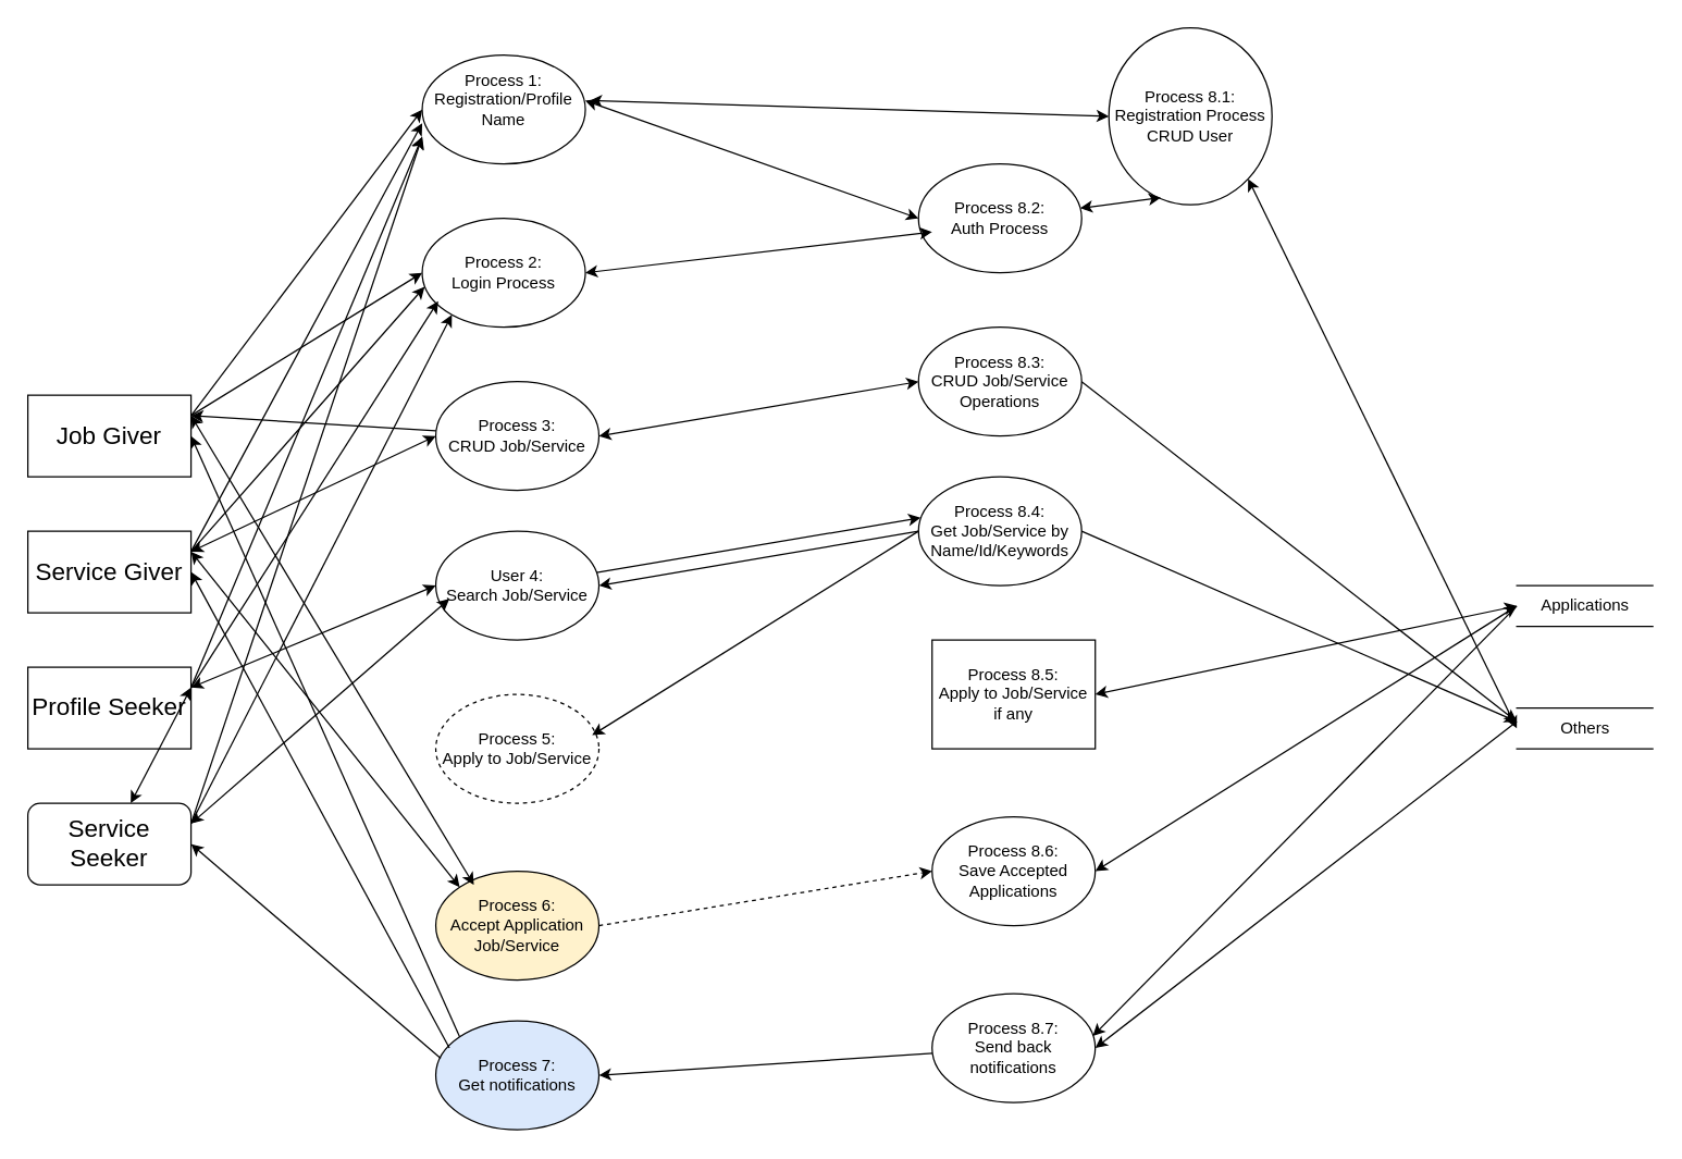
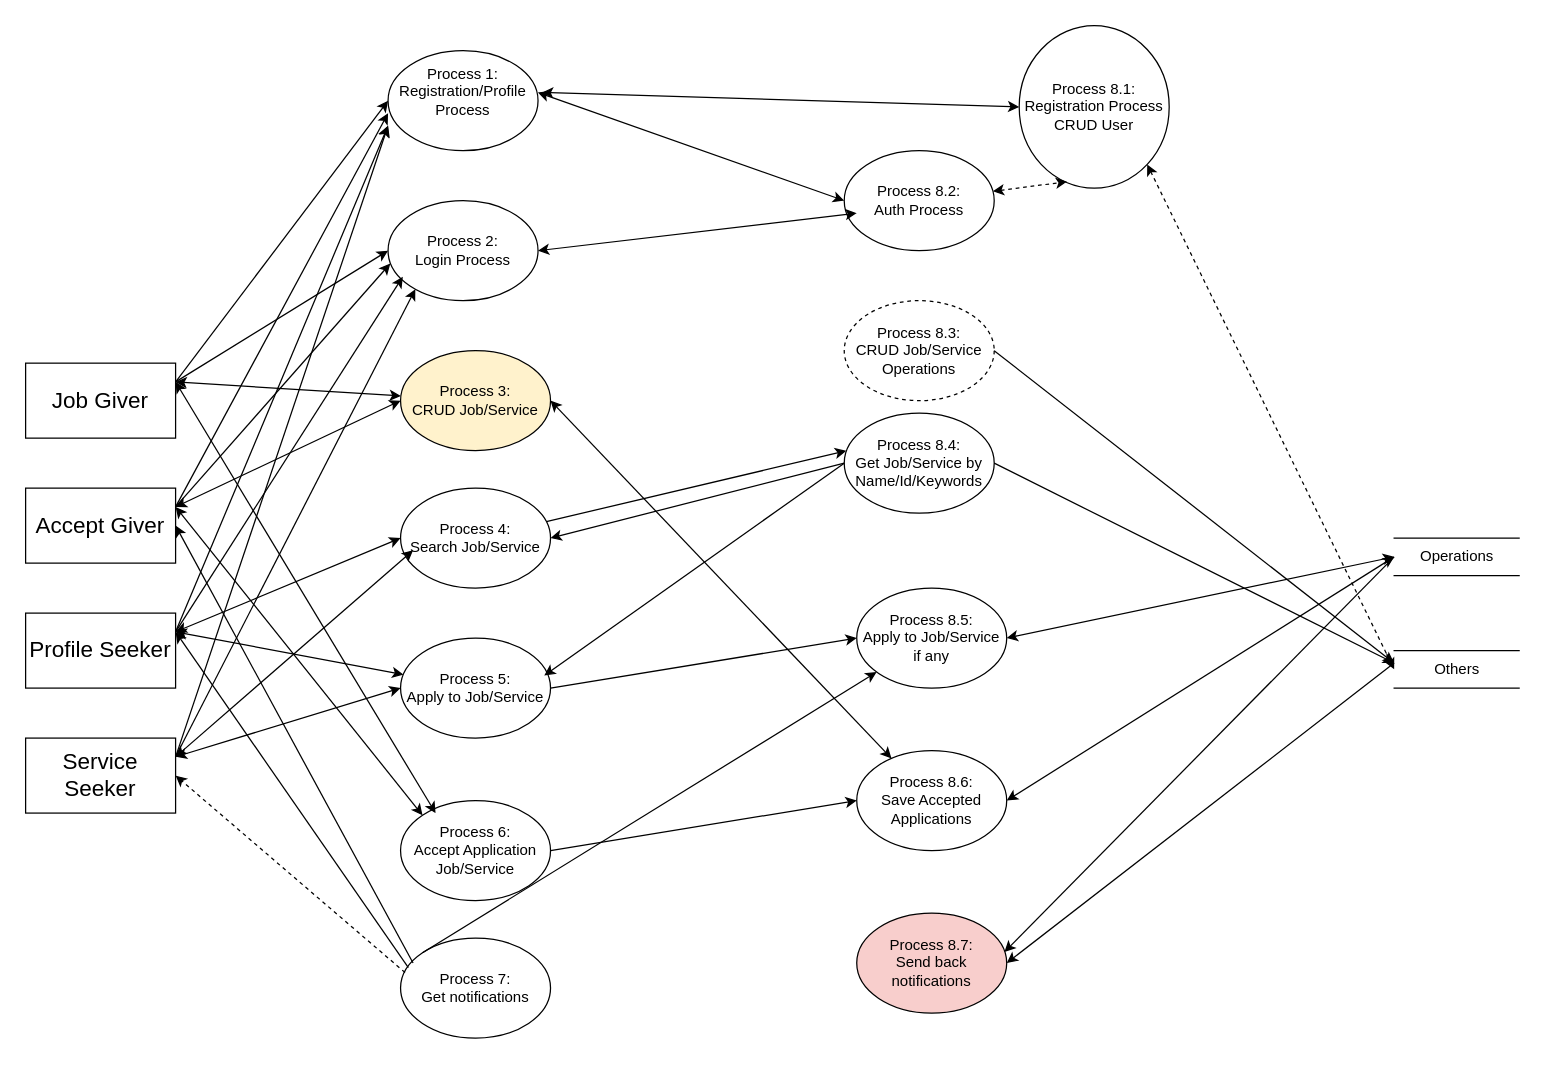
- <mxCell id="6" value="&lt;font style=&quot;font-size: 12px&quot;&gt;Process 1:&lt;br&gt;Registration/Profile Name&lt;br&gt;&lt;/font&gt;&lt;br&gt;" style="ellipse;whiteSpace=wrap;html=1;" vertex="1" parent="1"><mxGeometry x="310" y="40" width="120" height="80" as="geometry" /></mxCell>
+ <mxCell id="6" value="&lt;font style=&quot;font-size: 12px&quot;&gt;Process 1:&lt;br&gt;Registration/Profile Process&lt;br&gt;&lt;/font&gt;&lt;br&gt;" style="ellipse;whiteSpace=wrap;html=1;" vertex="1" parent="1"><mxGeometry x="310" y="40" width="120" height="80" as="geometry" /></mxCell>
- <mxCell id="52" value="" style="endArrow=classic;startArrow=classic;html=1;entryX=0.319;entryY=0.96;entryDx=0;entryDy=0;entryPerimeter=0;" edge="1" parent="1" source="36" target="35"><mxGeometry width="50" height="50" relative="1" as="geometry"><mxPoint x="55" y="900" as="sourcePoint" /><mxPoint x="105" y="850" as="targetPoint" /></mxGeometry></mxCell>
+ <mxCell id="52" value="" style="endArrow=classic;startArrow=classic;html=1;entryX=0.319;entryY=0.96;entryDx=0;entryDy=0;entryPerimeter=0;dashed=1;" edge="1" parent="1" source="36" target="35"><mxGeometry width="50" height="50" relative="1" as="geometry"><mxPoint x="55" y="900" as="sourcePoint" /><mxPoint x="105" y="850" as="targetPoint" /></mxGeometry></mxCell>
- <mxCell id="37" value="Process 8.3:&lt;br&gt;CRUD Job/Service&lt;br&gt;Operations&lt;br&gt;" style="ellipse;whiteSpace=wrap;html=1;" vertex="1" parent="1"><mxGeometry x="675" y="240" width="120" height="80" as="geometry" /></mxCell>
+ <mxCell id="37" value="Process 8.3:&lt;br&gt;CRUD Job/Service&lt;br&gt;Operations&lt;br&gt;" style="ellipse;whiteSpace=wrap;html=1;dashed=1;" vertex="1" parent="1"><mxGeometry x="675" y="240" width="120" height="80" as="geometry" /></mxCell>
- <mxCell id="49" value="" style="endArrow=classic;startArrow=classic;html=1;exitX=1;exitY=0.5;exitDx=0;exitDy=0;entryX=0;entryY=0.5;entryDx=0;entryDy=0;" edge="1" parent="1" source="12" target="37"><mxGeometry width="50" height="50" relative="1" as="geometry"><mxPoint x="55" y="900" as="sourcePoint" /><mxPoint x="685" y="300" as="targetPoint" /></mxGeometry></mxCell>
+ <mxCell id="49" value="" style="endArrow=classic;startArrow=classic;html=1;exitX=1;exitY=0.5;exitDx=0;exitDy=0;" edge="1" parent="1" source="12" target="40"><mxGeometry width="50" height="50" relative="1" as="geometry"><mxPoint x="55" y="900" as="sourcePoint" /><mxPoint x="685" y="300" as="targetPoint" /></mxGeometry></mxCell>
- <mxCell id="23" value="" style="endArrow=none;startArrow=classic;html=1;exitX=1;exitY=0.25;exitDx=0;exitDy=0;" edge="1" parent="1" source="2" target="12"><mxGeometry width="50" height="50" relative="1" as="geometry"><mxPoint x="150" y="400" as="sourcePoint" /><mxPoint x="320" y="330" as="targetPoint" /></mxGeometry></mxCell>
+ <mxCell id="23" value="" style="endArrow=classic;startArrow=classic;html=1;exitX=1;exitY=0.25;exitDx=0;exitDy=0;" edge="1" parent="1" source="2" target="12"><mxGeometry width="50" height="50" relative="1" as="geometry"><mxPoint x="150" y="400" as="sourcePoint" /><mxPoint x="320" y="330" as="targetPoint" /></mxGeometry></mxCell>
- <mxCell id="12" value="Process 3:&lt;br&gt;CRUD Job/Service&lt;br&gt;" style="ellipse;whiteSpace=wrap;html=1;" vertex="1" parent="1"><mxGeometry x="320" y="280" width="120" height="80" as="geometry" /></mxCell>
+ <mxCell id="12" value="Process 3:&lt;br&gt;CRUD Job/Service&lt;br&gt;" style="ellipse;whiteSpace=wrap;html=1;fillColor=#fff2cc;" vertex="1" parent="1"><mxGeometry x="320" y="280" width="120" height="80" as="geometry" /></mxCell>
- <mxCell id="53" value="" style="endArrow=classic;startArrow=classic;html=1;entryX=0;entryY=0.5;entryDx=0;entryDy=0;exitX=1;exitY=1;exitDx=0;exitDy=0;" edge="1" parent="1" source="35" target="34"><mxGeometry width="50" height="50" relative="1" as="geometry"><mxPoint x="475" y="900" as="sourcePoint" /><mxPoint x="525" y="850" as="targetPoint" /></mxGeometry></mxCell>
+ <mxCell id="53" value="" style="endArrow=classic;startArrow=classic;html=1;entryX=0;entryY=0.5;entryDx=0;entryDy=0;exitX=1;exitY=1;exitDx=0;exitDy=0;dashed=1;" edge="1" parent="1" source="35" target="34"><mxGeometry width="50" height="50" relative="1" as="geometry"><mxPoint x="475" y="900" as="sourcePoint" /><mxPoint x="525" y="850" as="targetPoint" /></mxGeometry></mxCell>
- <mxCell id="38" value="Process 8.4:&lt;br&gt;Get Job/Service by Name/Id/Keywords&lt;br&gt;" style="ellipse;whiteSpace=wrap;html=1;" vertex="1" parent="1"><mxGeometry x="675" y="350" width="120" height="80" as="geometry" /></mxCell>
+ <mxCell id="38" value="Process 8.4:&lt;br&gt;Get Job/Service by Name/Id/Keywords&lt;br&gt;" style="ellipse;whiteSpace=wrap;html=1;" vertex="1" parent="1"><mxGeometry x="675" y="330" width="120" height="80" as="geometry" /></mxCell>
- <mxCell id="4" value="&lt;font style=&quot;font-size: 18px&quot;&gt;Service Giver&lt;/font&gt;" style="rounded=0;whiteSpace=wrap;html=1;" vertex="1" parent="1"><mxGeometry x="20" y="390" width="120" height="60" as="geometry" /></mxCell>
+ <mxCell id="4" value="&lt;font style=&quot;font-size: 18px&quot;&gt;Accept Giver&lt;/font&gt;" style="rounded=0;whiteSpace=wrap;html=1;" vertex="1" parent="1"><mxGeometry x="20" y="390" width="120" height="60" as="geometry" /></mxCell>
- <mxCell id="9" value="User 4:&lt;br&gt;Search Job/Service&lt;br&gt;" style="ellipse;whiteSpace=wrap;html=1;" vertex="1" parent="1"><mxGeometry x="320" y="390" width="120" height="80" as="geometry" /></mxCell>
+ <mxCell id="9" value="Process 4:&lt;br&gt;Search Job/Service&lt;br&gt;" style="ellipse;whiteSpace=wrap;html=1;" vertex="1" parent="1"><mxGeometry x="320" y="390" width="120" height="80" as="geometry" /></mxCell>
- <mxCell id="33" value="Applications" style="html=1;dashed=0;whitespace=wrap;shape=partialRectangle;right=0;left=0;fillColor=none;" vertex="1" parent="1"><mxGeometry x="1115" y="430" width="100" height="30" as="geometry" /></mxCell>
+ <mxCell id="33" value="Operations" style="html=1;dashed=0;whitespace=wrap;shape=partialRectangle;right=0;left=0;fillColor=none;" vertex="1" parent="1"><mxGeometry x="1115" y="430" width="100" height="30" as="geometry" /></mxCell>
- <mxCell id="39" value="Process 8.5:&lt;br&gt;Apply to Job/Service&lt;br&gt;if any&lt;br&gt;" style="whiteSpace=wrap;html=1;rounded=0;" vertex="1" parent="1"><mxGeometry x="685" y="470" width="120" height="80" as="geometry" /></mxCell>
+ <mxCell id="39" value="Process 8.5:&lt;br&gt;Apply to Job/Service&lt;br&gt;if any&lt;br&gt;" style="ellipse;whiteSpace=wrap;html=1;" vertex="1" parent="1"><mxGeometry x="685" y="470" width="120" height="80" as="geometry" /></mxCell>
+ <mxCell id="44" value="" style="endArrow=classic;html=1;entryX=0;entryY=0.5;entryDx=0;entryDy=0;exitX=1;exitY=0.5;exitDx=0;exitDy=0;" edge="1" parent="1" source="8" target="39"><mxGeometry width="50" height="50" relative="1" as="geometry"><mxPoint x="55" y="900" as="sourcePoint" /><mxPoint x="105" y="850" as="targetPoint" /></mxGeometry></mxCell>
- <mxCell id="27" value="" style="endArrow=classic;startArrow=classic;html=1;exitX=1;exitY=0.25;exitDx=0;exitDy=0;" edge="1" parent="1" source="3" target="5"><mxGeometry width="50" height="50" relative="1" as="geometry"><mxPoint x="150.059" y="514.941" as="sourcePoint" /><mxPoint x="330" y="440" as="targetPoint" /></mxGeometry></mxCell>
+ <mxCell id="27" value="" style="endArrow=classic;startArrow=classic;html=1;exitX=1;exitY=0.25;exitDx=0;exitDy=0;" edge="1" parent="1" source="3" target="8"><mxGeometry width="50" height="50" relative="1" as="geometry"><mxPoint x="150.059" y="514.941" as="sourcePoint" /><mxPoint x="330" y="440" as="targetPoint" /></mxGeometry></mxCell>
- <mxCell id="8" value="Process 5:&lt;br&gt;Apply to Job/Service&lt;br&gt;" style="ellipse;whiteSpace=wrap;html=1;dashed=1;" vertex="1" parent="1"><mxGeometry x="320" y="510" width="120" height="80" as="geometry" /></mxCell>
+ <mxCell id="8" value="Process 5:&lt;br&gt;Apply to Job/Service&lt;br&gt;" style="ellipse;whiteSpace=wrap;html=1;" vertex="1" parent="1"><mxGeometry x="320" y="510" width="120" height="80" as="geometry" /></mxCell>
+ <mxCell id="28" value="" style="endArrow=classic;startArrow=classic;html=1;exitX=1;exitY=0.25;exitDx=0;exitDy=0;entryX=0;entryY=0.5;entryDx=0;entryDy=0;" edge="1" parent="1" source="5" target="8"><mxGeometry width="50" height="50" relative="1" as="geometry"><mxPoint x="150.059" y="514.941" as="sourcePoint" /><mxPoint x="332.234" y="549.187" as="targetPoint" /></mxGeometry></mxCell>
- <mxCell id="5" value="&lt;font style=&quot;font-size: 18px&quot;&gt;Service Seeker&lt;/font&gt;" style="whiteSpace=wrap;html=1;rounded=1;" vertex="1" parent="1"><mxGeometry x="20" y="590" width="120" height="60" as="geometry" /></mxCell>
+ <mxCell id="5" value="&lt;font style=&quot;font-size: 18px&quot;&gt;Service Seeker&lt;/font&gt;" style="rounded=0;whiteSpace=wrap;html=1;" vertex="1" parent="1"><mxGeometry x="20" y="590" width="120" height="60" as="geometry" /></mxCell>
+ <mxCell id="30" value="" style="endArrow=classic;html=1;exitX=0.052;exitY=0.296;exitDx=0;exitDy=0;exitPerimeter=0;entryX=1;entryY=0.25;entryDx=0;entryDy=0;" edge="1" parent="1" source="10" target="3"><mxGeometry width="50" height="50" relative="1" as="geometry"><mxPoint x="333.588" y="787.882" as="sourcePoint" /><mxPoint x="150.059" y="630.235" as="targetPoint" /></mxGeometry></mxCell>
- <mxCell id="32" value="" style="endArrow=classic;html=1;entryX=1;entryY=0.5;entryDx=0;entryDy=0;exitX=0;exitY=0;exitDx=0;exitDy=0;" edge="1" parent="1" source="10" target="2"><mxGeometry width="50" height="50" relative="1" as="geometry"><mxPoint x="340" y="780" as="sourcePoint" /><mxPoint x="150.059" y="430.235" as="targetPoint" /></mxGeometry></mxCell>
+ <mxCell id="32" value="" style="endArrow=classic;html=1;exitX=0;exitY=0;exitDx=0;exitDy=0;" edge="1" parent="1" source="10" target="39"><mxGeometry width="50" height="50" relative="1" as="geometry"><mxPoint x="340" y="780" as="sourcePoint" /><mxPoint x="150.059" y="430.235" as="targetPoint" /></mxGeometry></mxCell>
- <mxCell id="42" value="" style="endArrow=classic;html=1;entryX=0;entryY=0.5;entryDx=0;entryDy=0;exitX=1;exitY=0.5;exitDx=0;exitDy=0;dashed=1;" edge="1" parent="1" source="11" target="40"><mxGeometry width="50" height="50" relative="1" as="geometry"><mxPoint x="55" y="900" as="sourcePoint" /><mxPoint x="105" y="850" as="targetPoint" /></mxGeometry></mxCell>
+ <mxCell id="42" value="" style="endArrow=classic;html=1;entryX=0;entryY=0.5;entryDx=0;entryDy=0;exitX=1;exitY=0.5;exitDx=0;exitDy=0;" edge="1" parent="1" source="11" target="40"><mxGeometry width="50" height="50" relative="1" as="geometry"><mxPoint x="55" y="900" as="sourcePoint" /><mxPoint x="105" y="850" as="targetPoint" /></mxGeometry></mxCell>
- <mxCell id="11" value="Process 6:&lt;br&gt;Accept Application&lt;br&gt;Job/Service&lt;br&gt;" style="ellipse;whiteSpace=wrap;html=1;fillColor=#fff2cc;" vertex="1" parent="1"><mxGeometry x="320" y="640" width="120" height="80" as="geometry" /></mxCell>
+ <mxCell id="11" value="Process 6:&lt;br&gt;Accept Application&lt;br&gt;Job/Service&lt;br&gt;" style="ellipse;whiteSpace=wrap;html=1;" vertex="1" parent="1"><mxGeometry x="320" y="640" width="120" height="80" as="geometry" /></mxCell>
- <mxCell id="29" value="" style="endArrow=classic;html=1;exitX=0.03;exitY=0.345;exitDx=0;exitDy=0;exitPerimeter=0;entryX=1;entryY=0.5;entryDx=0;entryDy=0;" edge="1" parent="1" source="10" target="5"><mxGeometry width="50" height="50" relative="1" as="geometry"><mxPoint x="20" y="900" as="sourcePoint" /><mxPoint x="190" y="660" as="targetPoint" /></mxGeometry></mxCell>
+ <mxCell id="29" value="" style="endArrow=classic;html=1;exitX=0.03;exitY=0.345;exitDx=0;exitDy=0;exitPerimeter=0;entryX=1;entryY=0.5;entryDx=0;entryDy=0;dashed=1;" edge="1" parent="1" source="10" target="5"><mxGeometry width="50" height="50" relative="1" as="geometry"><mxPoint x="20" y="900" as="sourcePoint" /><mxPoint x="190" y="660" as="targetPoint" /></mxGeometry></mxCell>
- <mxCell id="41" value="Process 8.7:&lt;br&gt;Send back notifications&lt;br&gt;" style="ellipse;whiteSpace=wrap;html=1;" vertex="1" parent="1"><mxGeometry x="685" y="730" width="120" height="80" as="geometry" /></mxCell>
+ <mxCell id="41" value="Process 8.7:&lt;br&gt;Send back notifications&lt;br&gt;" style="ellipse;whiteSpace=wrap;html=1;fillColor=#f8cecc;" vertex="1" parent="1"><mxGeometry x="685" y="730" width="120" height="80" as="geometry" /></mxCell>
- <mxCell id="43" value="" style="endArrow=classic;html=1;entryX=1;entryY=0.5;entryDx=0;entryDy=0;" edge="1" parent="1" source="41" target="10"><mxGeometry width="50" height="50" relative="1" as="geometry"><mxPoint x="55" y="900" as="sourcePoint" /><mxPoint x="105" y="850" as="targetPoint" /></mxGeometry></mxCell>
- <mxCell id="10" value="Process 7:&lt;br&gt;Get notifications&lt;br&gt;" style="ellipse;whiteSpace=wrap;html=1;fillColor=#dae8fc;" vertex="1" parent="1"><mxGeometry x="320" y="750" width="120" height="80" as="geometry" /></mxCell>
+ <mxCell id="10" value="Process 7:&lt;br&gt;Get notifications&lt;br&gt;" style="ellipse;whiteSpace=wrap;html=1;" vertex="1" parent="1"><mxGeometry x="320" y="750" width="120" height="80" as="geometry" /></mxCell>
